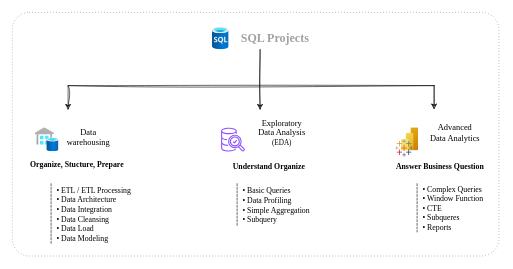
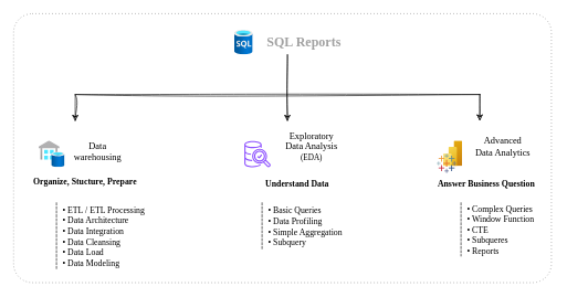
- <mxCell id="2" value="&lt;font face=&quot;Comic Sans MS&quot; style=&quot;color: rgb(161, 161, 161); font-size: 20px;&quot;&gt;&lt;b style=&quot;&quot;&gt;SQL Projects&lt;/b&gt;&lt;/font&gt;" style="text;html=1;align=center;verticalAlign=middle;whiteSpace=wrap;rounded=0;fillColor=none;strokeColor=none;shadow=1;" parent="1" vertex="1"><mxGeometry x="368" y="42" width="180" height="40" as="geometry" /></mxCell>
+ <mxCell id="2" value="&lt;font face=&quot;Comic Sans MS&quot; style=&quot;color: rgb(161, 161, 161); font-size: 20px;&quot;&gt;&lt;b style=&quot;&quot;&gt;SQL Reports&lt;/b&gt;&lt;/font&gt;" style="text;html=1;align=center;verticalAlign=middle;whiteSpace=wrap;rounded=0;fillColor=none;strokeColor=none;shadow=1;" parent="1" vertex="1"><mxGeometry x="368" y="42" width="180" height="40" as="geometry" /></mxCell>
- <mxCell id="10" value="&lt;font face=&quot;Comic Sans MS&quot;&gt;&lt;span style=&quot;font-size: 13px;&quot;&gt;&lt;b&gt;Understand Organize&lt;/b&gt;&lt;/span&gt;&lt;/font&gt;" style="text;html=1;align=center;verticalAlign=middle;whiteSpace=wrap;rounded=0;" parent="1" vertex="1"><mxGeometry x="348" y="260.67" width="200" height="30" as="geometry" /></mxCell>
+ <mxCell id="10" value="&lt;font face=&quot;Comic Sans MS&quot;&gt;&lt;span style=&quot;font-size: 13px;&quot;&gt;&lt;b&gt;Understand Data&lt;/b&gt;&lt;/span&gt;&lt;/font&gt;" style="text;html=1;align=center;verticalAlign=middle;whiteSpace=wrap;rounded=0;" parent="1" vertex="1"><mxGeometry x="348" y="260.67" width="200" height="30" as="geometry" /></mxCell>
